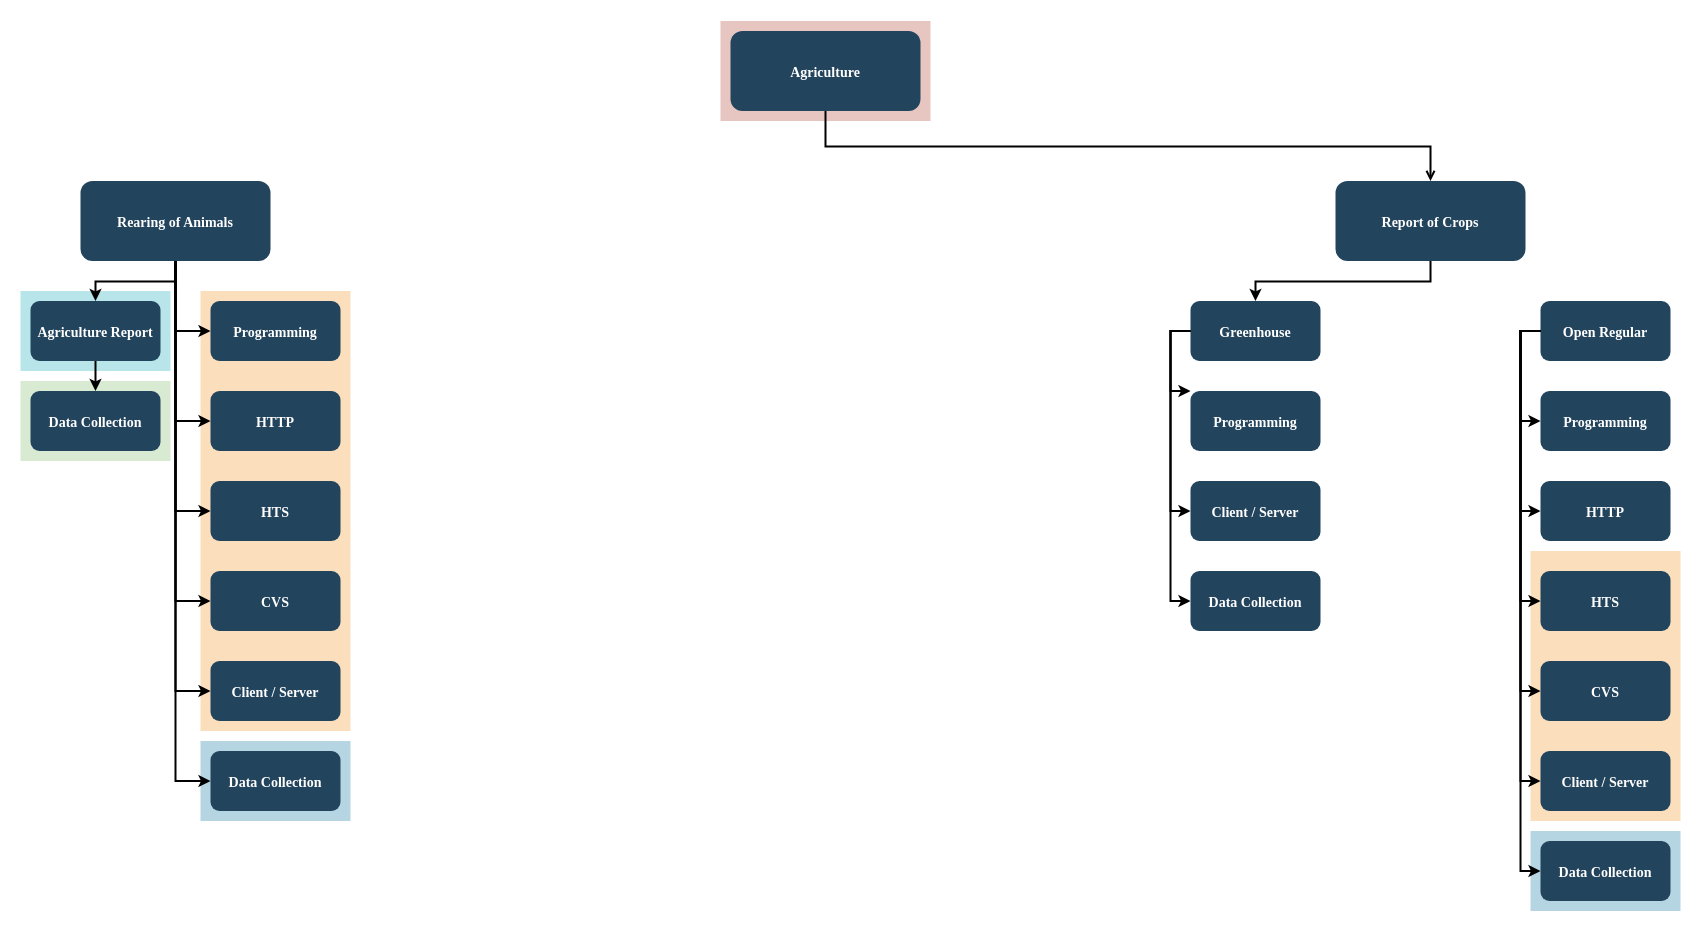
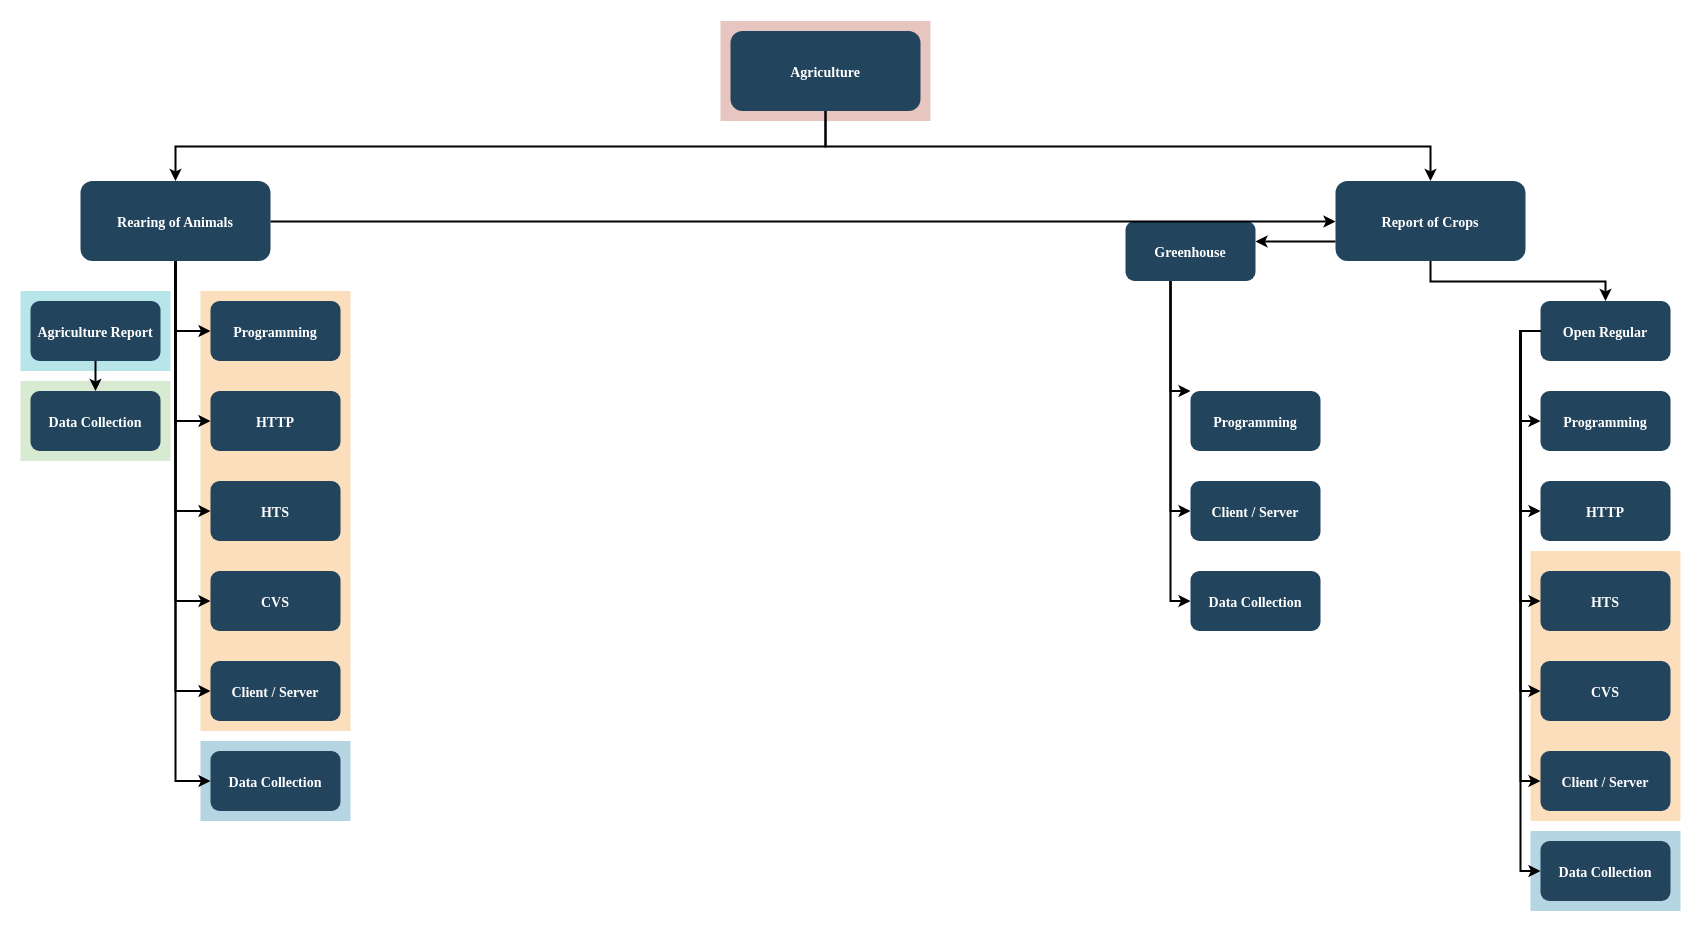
+ <mxCell id="32" value="" style="edgeStyle=elbowEdgeStyle;elbow=vertical;strokeWidth=2;rounded=0" parent="1" source="9" target="12" edge="1"><mxGeometry x="-23" y="135.5" width="100" height="100" as="geometry"><mxPoint x="-50" y="80.5" as="sourcePoint" /><mxPoint x="50" y="-19.5" as="targetPoint" /></mxGeometry></mxCell>
- <mxCell id="11" value="" style="edgeStyle=elbowEdgeStyle;elbow=vertical;strokeWidth=2;rounded=0;endArrow=open;" parent="1" source="9" target="10" edge="1"><mxGeometry x="337" y="215.5" width="100" height="100" as="geometry"><mxPoint x="310" y="160.5" as="sourcePoint" /><mxPoint x="410" y="60.5" as="targetPoint" /></mxGeometry></mxCell>
+ <mxCell id="11" value="" style="edgeStyle=elbowEdgeStyle;elbow=vertical;strokeWidth=2;rounded=0" parent="1" source="9" target="10" edge="1"><mxGeometry x="337" y="215.5" width="100" height="100" as="geometry"><mxPoint x="310" y="160.5" as="sourcePoint" /><mxPoint x="410" y="60.5" as="targetPoint" /></mxGeometry></mxCell>
- <mxCell id="33" value="" style="edgeStyle=elbowEdgeStyle;elbow=vertical;strokeWidth=2;rounded=0" parent="1" source="12" target="13" edge="1"><mxGeometry x="-23" y="135.5" width="100" height="100" as="geometry"><mxPoint x="-50" y="80.5" as="sourcePoint" /><mxPoint x="50" y="-19.5" as="targetPoint" /></mxGeometry></mxCell>
+ <mxCell id="33" value="" style="edgeStyle=elbowEdgeStyle;elbow=vertical;strokeWidth=2;rounded=0;" parent="1" source="12" target="10" edge="1"><mxGeometry x="-23" y="135.5" width="100" height="100" as="geometry"><mxPoint x="-50" y="80.5" as="sourcePoint" /><mxPoint x="50" y="-19.5" as="targetPoint" /></mxGeometry></mxCell>
+ <mxCell id="50" value="" style="edgeStyle=elbowEdgeStyle;elbow=vertical;strokeWidth=2;rounded=0" parent="1" source="10" target="25" edge="1"><mxGeometry x="-23" y="135.5" width="100" height="100" as="geometry"><mxPoint x="-50" y="80.5" as="sourcePoint" /><mxPoint x="50" y="-19.5" as="targetPoint" /></mxGeometry></mxCell>
- <mxCell id="21" value="Greenhouse" style="rounded=1;fillColor=#23445D;gradientColor=none;strokeColor=none;fontColor=#FFFFFF;fontStyle=1;fontFamily=Tahoma;fontSize=14" parent="1" vertex="1"><mxGeometry x="1190" y="300.5" width="130" height="60" as="geometry" /></mxCell>
+ <mxCell id="21" value="Greenhouse" style="rounded=1;fillColor=#23445D;gradientColor=none;strokeColor=none;fontColor=#FFFFFF;fontStyle=1;fontFamily=Tahoma;fontSize=14" parent="1" vertex="1"><mxGeometry x="1125" y="220.5" width="130" height="60" as="geometry" /></mxCell>
